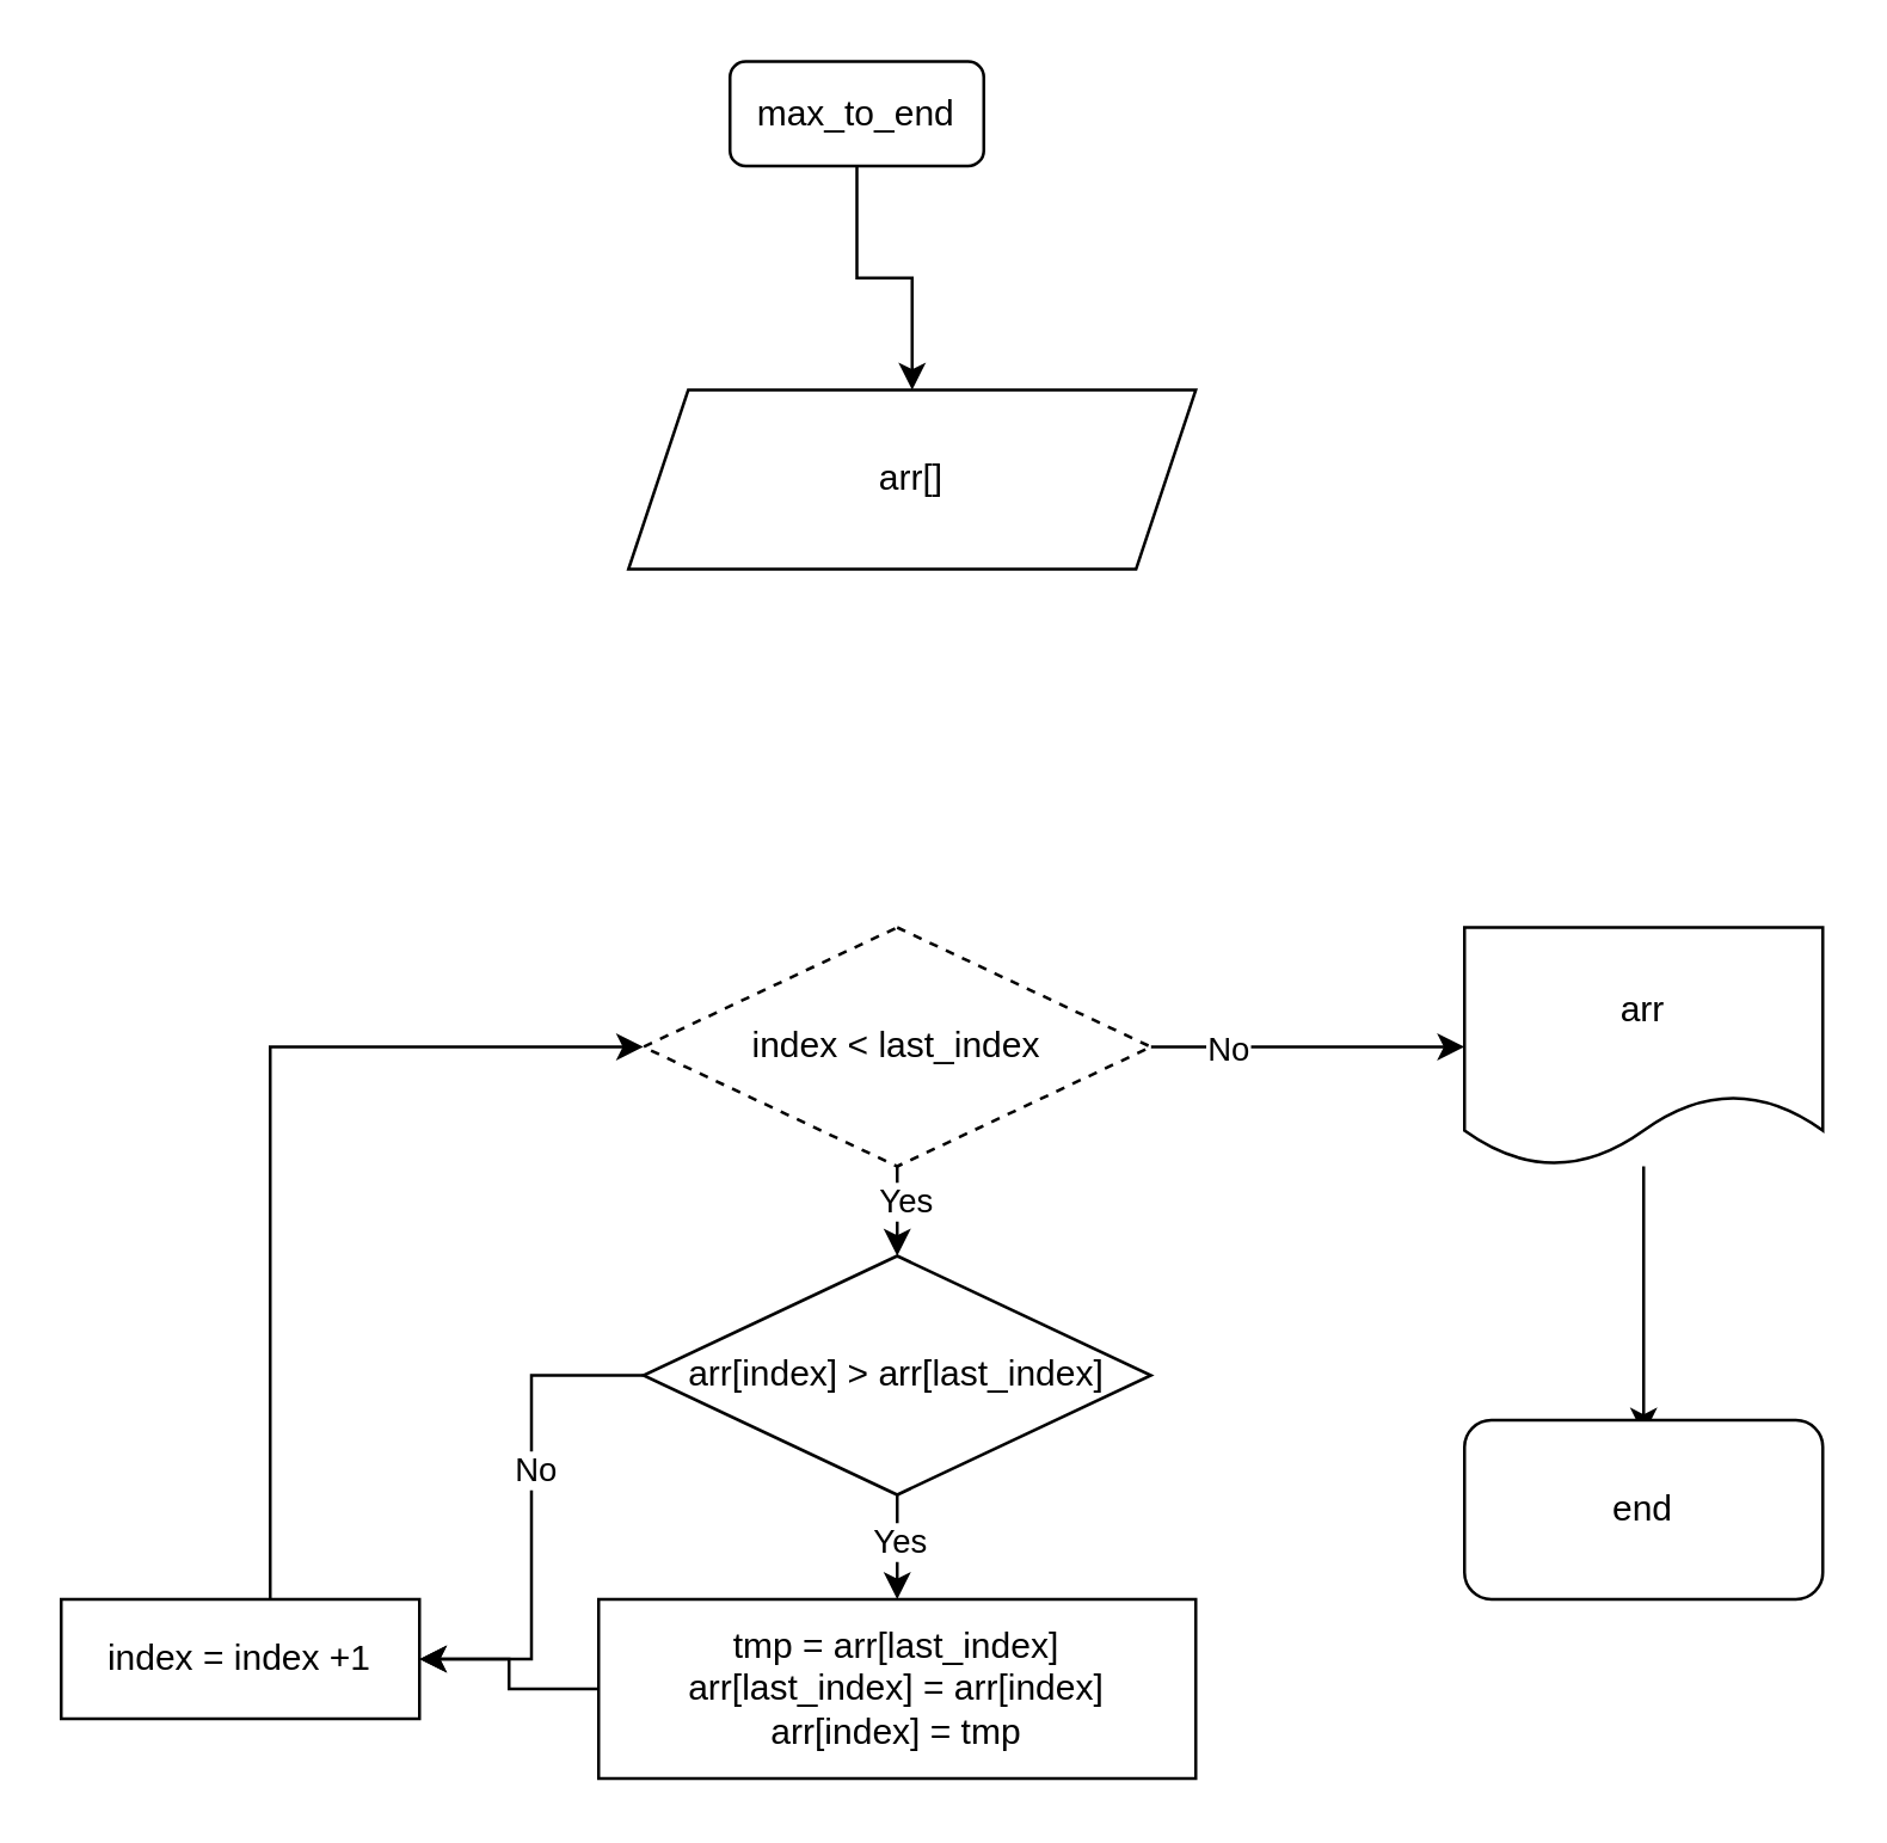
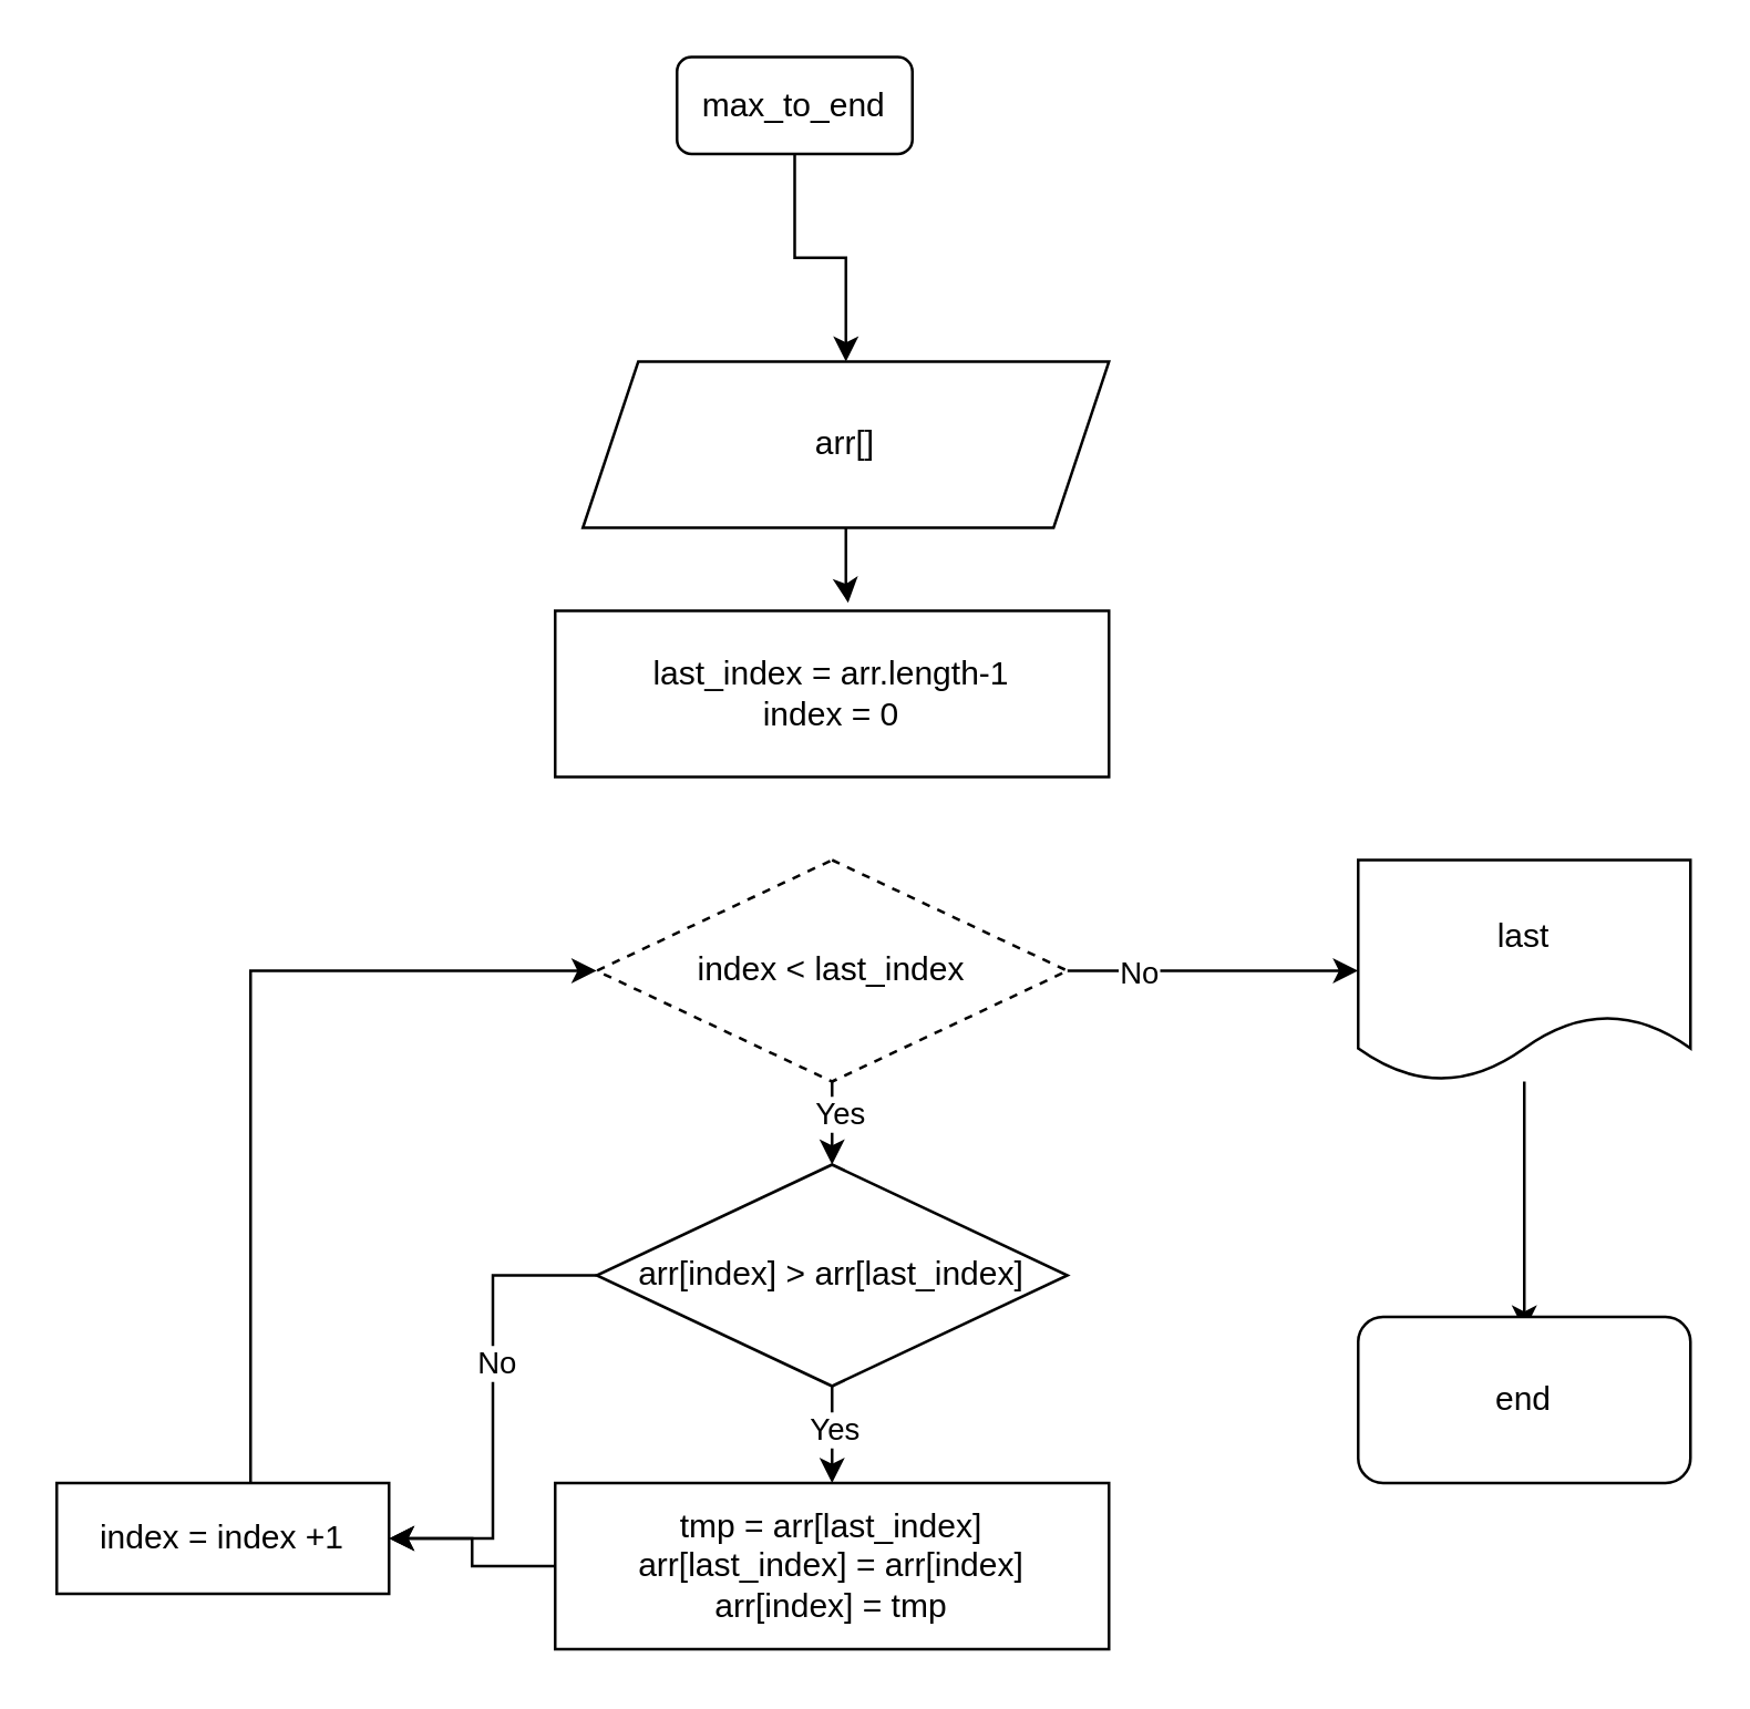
+ <mxCell id="4" style="edgeStyle=orthogonalEdgeStyle;rounded=0;orthogonalLoop=1;jettySize=auto;html=1;entryX=0.529;entryY=-0.048;entryDx=0;entryDy=0;entryPerimeter=0;" edge="1" parent="1" source="5" target="6"><mxGeometry relative="1" as="geometry" /></mxCell>
+ <mxCell id="6" value="last_index = arr.length-1&lt;br&gt;index = 0" style="rounded=0;whiteSpace=wrap;html=1;" vertex="1" parent="1"><mxGeometry x="200" y="220" width="200" height="60" as="geometry" /></mxCell>
- <mxCell id="22" value="arr" style="shape=document;whiteSpace=wrap;html=1;boundedLbl=1;" vertex="1" parent="1"><mxGeometry x="490" y="310" width="120" height="80" as="geometry" /></mxCell>
+ <mxCell id="22" value="last" style="shape=document;whiteSpace=wrap;html=1;boundedLbl=1;" vertex="1" parent="1"><mxGeometry x="490" y="310" width="120" height="80" as="geometry" /></mxCell>
